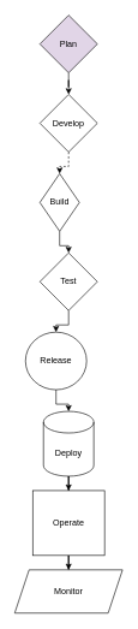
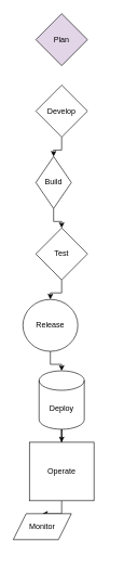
- <mxCell id="2" value="" style="edgeStyle=orthogonalEdgeStyle;rounded=0;orthogonalLoop=1;jettySize=auto;html=1;" edge="1" parent="1" source="3" target="7"><mxGeometry relative="1" as="geometry" /></mxCell>
- <mxCell id="6" value="" style="edgeStyle=orthogonalEdgeStyle;rounded=0;orthogonalLoop=1;jettySize=auto;html=1;dashed=1;" edge="1" parent="1" source="7" target="5"><mxGeometry relative="1" as="geometry" /></mxCell>
+ <mxCell id="6" value="" style="edgeStyle=orthogonalEdgeStyle;rounded=0;orthogonalLoop=1;jettySize=auto;html=1;" edge="1" parent="1" source="7" target="5"><mxGeometry relative="1" as="geometry" /></mxCell>
- <mxCell id="16" value="Monitor" style="shape=parallelogram;perimeter=parallelogramPerimeter;whiteSpace=wrap;html=1;fixedSize=1;" vertex="1" parent="1"><mxGeometry x="20" y="790" width="150" height="60" as="geometry" /></mxCell>
+ <mxCell id="16" value="Monitor" style="shape=parallelogram;perimeter=parallelogramPerimeter;whiteSpace=wrap;html=1;fixedSize=1;" vertex="1" parent="1"><mxGeometry x="20" y="790" width="90" height="40" as="geometry" /></mxCell>
